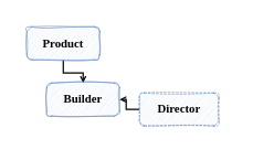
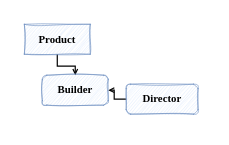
- <mxCell id="6" value="&lt;font face=&quot;Comic Sans MS&quot;&gt;&lt;span style=&quot;font-size: 18px;&quot;&gt;&lt;b&gt;Product&lt;/b&gt;&lt;/span&gt;&lt;/font&gt;" style="rounded=1;whiteSpace=wrap;html=1;fillColor=#dae8fc;strokeColor=#6c8ebf;sketch=1;curveFitting=1;jiggle=2;" vertex="1" parent="1"><mxGeometry x="40" y="40" width="110" height="50" as="geometry" /></mxCell>
+ <mxCell id="6" value="&lt;font face=&quot;Comic Sans MS&quot;&gt;&lt;span style=&quot;font-size: 18px;&quot;&gt;&lt;b&gt;Product&lt;/b&gt;&lt;/span&gt;&lt;/font&gt;" style="whiteSpace=wrap;html=1;fillColor=#dae8fc;strokeColor=#6c8ebf;sketch=1;curveFitting=1;jiggle=2;rounded=0;" vertex="1" parent="1"><mxGeometry x="40" y="40" width="110" height="50" as="geometry" /></mxCell>
- <mxCell id="4" value="&lt;font face=&quot;Comic Sans MS&quot;&gt;&lt;span style=&quot;font-size: 18px;&quot;&gt;&lt;b&gt;Director&lt;/b&gt;&lt;/span&gt;&lt;/font&gt;" style="rounded=1;whiteSpace=wrap;html=1;fillColor=#dae8fc;strokeColor=#6c8ebf;sketch=1;curveFitting=1;jiggle=2;dashed=1;" parent="1" vertex="1"><mxGeometry x="210" y="140" width="120" height="50" as="geometry" /></mxCell>
+ <mxCell id="4" value="&lt;font face=&quot;Comic Sans MS&quot;&gt;&lt;span style=&quot;font-size: 18px;&quot;&gt;&lt;b&gt;Director&lt;/b&gt;&lt;/span&gt;&lt;/font&gt;" style="rounded=1;whiteSpace=wrap;html=1;fillColor=#dae8fc;strokeColor=#6c8ebf;sketch=1;curveFitting=1;jiggle=2;" parent="1" vertex="1"><mxGeometry x="210" y="140" width="120" height="50" as="geometry" /></mxCell>
